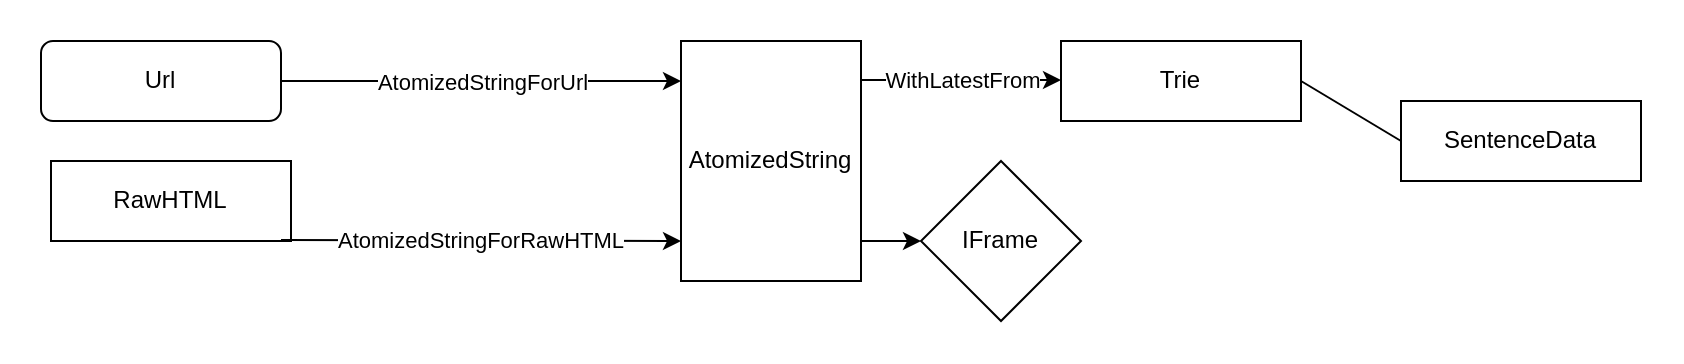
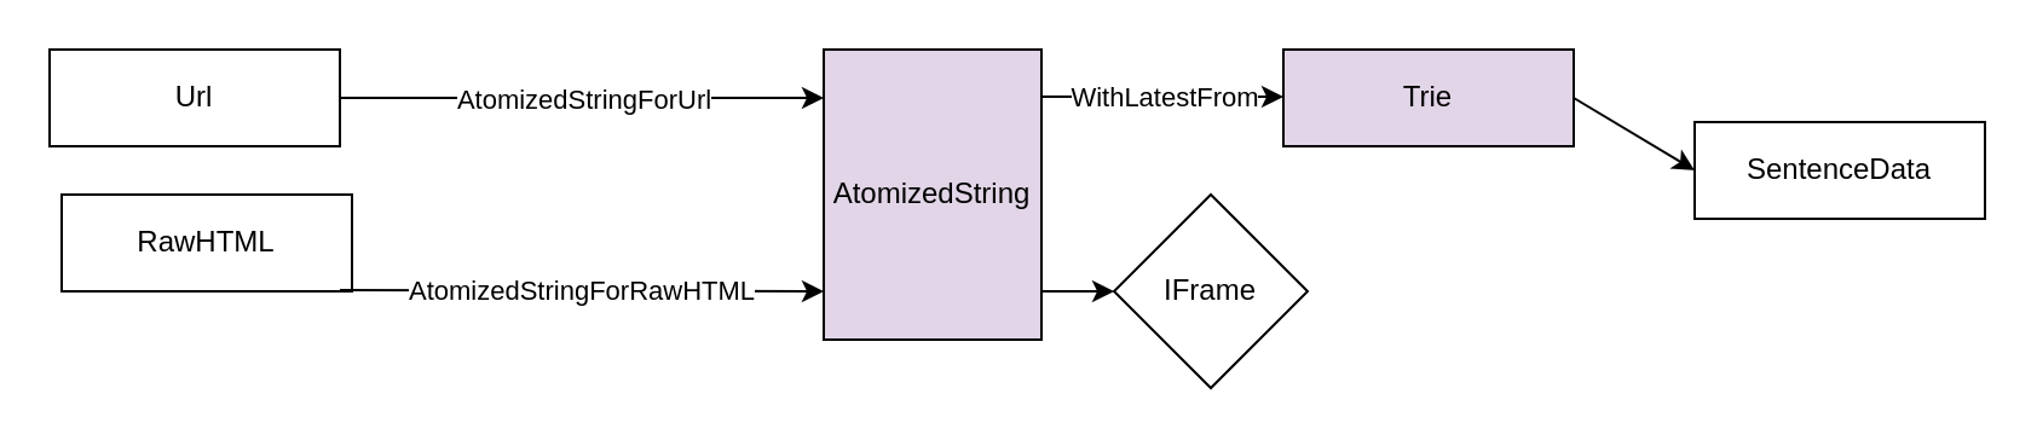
- <mxCell id="3" value="Url" style="whiteSpace=wrap;html=1;rounded=1;" vertex="1" parent="2"><mxGeometry width="120" height="40" as="geometry" /></mxCell>
+ <mxCell id="3" value="Url" style="rounded=0;whiteSpace=wrap;html=1;" vertex="1" parent="2"><mxGeometry width="120" height="40" as="geometry" /></mxCell>
- <mxCell id="10" value="Trie" style="rounded=0;whiteSpace=wrap;html=1;" vertex="1" parent="1"><mxGeometry x="530" y="20" width="120" height="40" as="geometry" /></mxCell>
+ <mxCell id="10" value="Trie" style="rounded=0;whiteSpace=wrap;html=1;fillColor=#e1d5e7;" vertex="1" parent="1"><mxGeometry x="530" y="20" width="120" height="40" as="geometry" /></mxCell>
- <mxCell id="16" value="" style="endArrow=none;html=1;exitX=1;exitY=0.5;exitDx=0;exitDy=0;entryX=0;entryY=0.5;entryDx=0;entryDy=0;" edge="1" parent="1" source="10" target="15"><mxGeometry width="50" height="50" relative="1" as="geometry"><mxPoint x="510" y="190" as="sourcePoint" /><mxPoint x="560" y="140" as="targetPoint" /></mxGeometry></mxCell>
+ <mxCell id="16" value="" style="endArrow=classic;html=1;exitX=1;exitY=0.5;exitDx=0;exitDy=0;entryX=0;entryY=0.5;entryDx=0;entryDy=0;" edge="1" parent="1" source="10" target="15"><mxGeometry width="50" height="50" relative="1" as="geometry"><mxPoint x="510" y="190" as="sourcePoint" /><mxPoint x="560" y="140" as="targetPoint" /></mxGeometry></mxCell>
- <mxCell id="9" value="AtomizedString" style="rounded=0;whiteSpace=wrap;html=1;" vertex="1" parent="2"><mxGeometry x="320" width="90" height="120" as="geometry" /></mxCell>
+ <mxCell id="9" value="AtomizedString" style="rounded=0;whiteSpace=wrap;html=1;fillColor=#e1d5e7;" vertex="1" parent="2"><mxGeometry x="320" width="90" height="120" as="geometry" /></mxCell>
